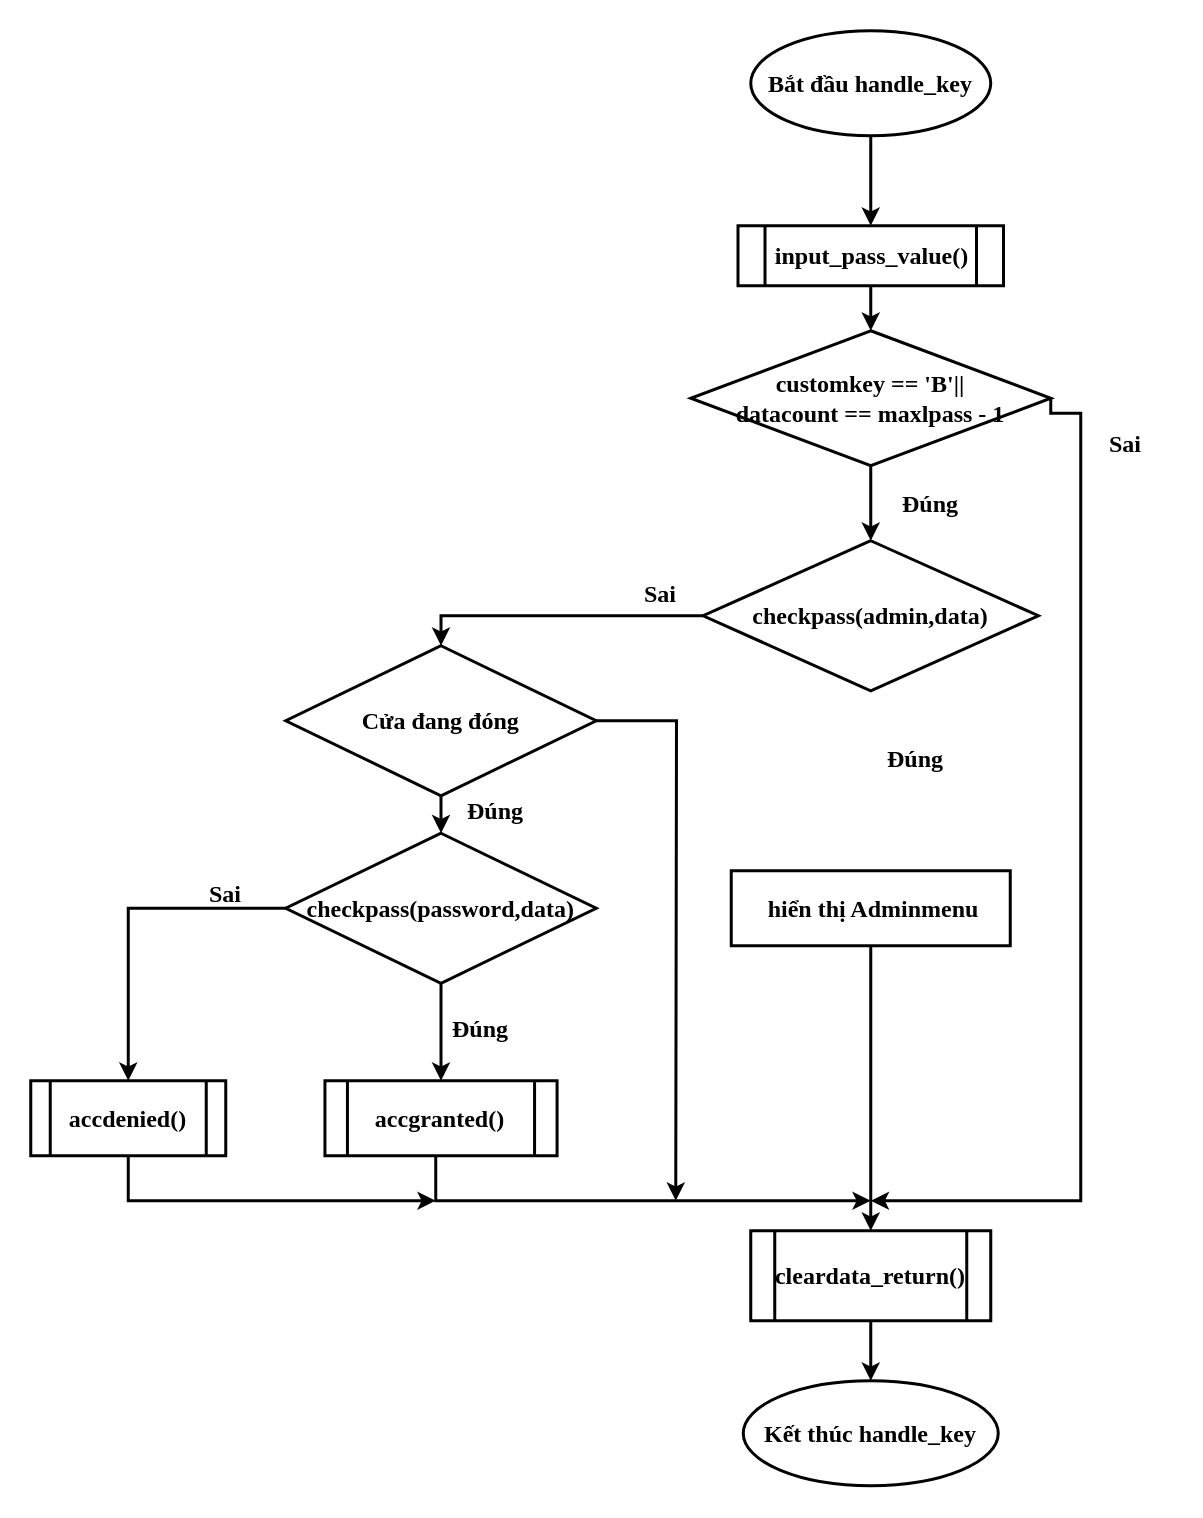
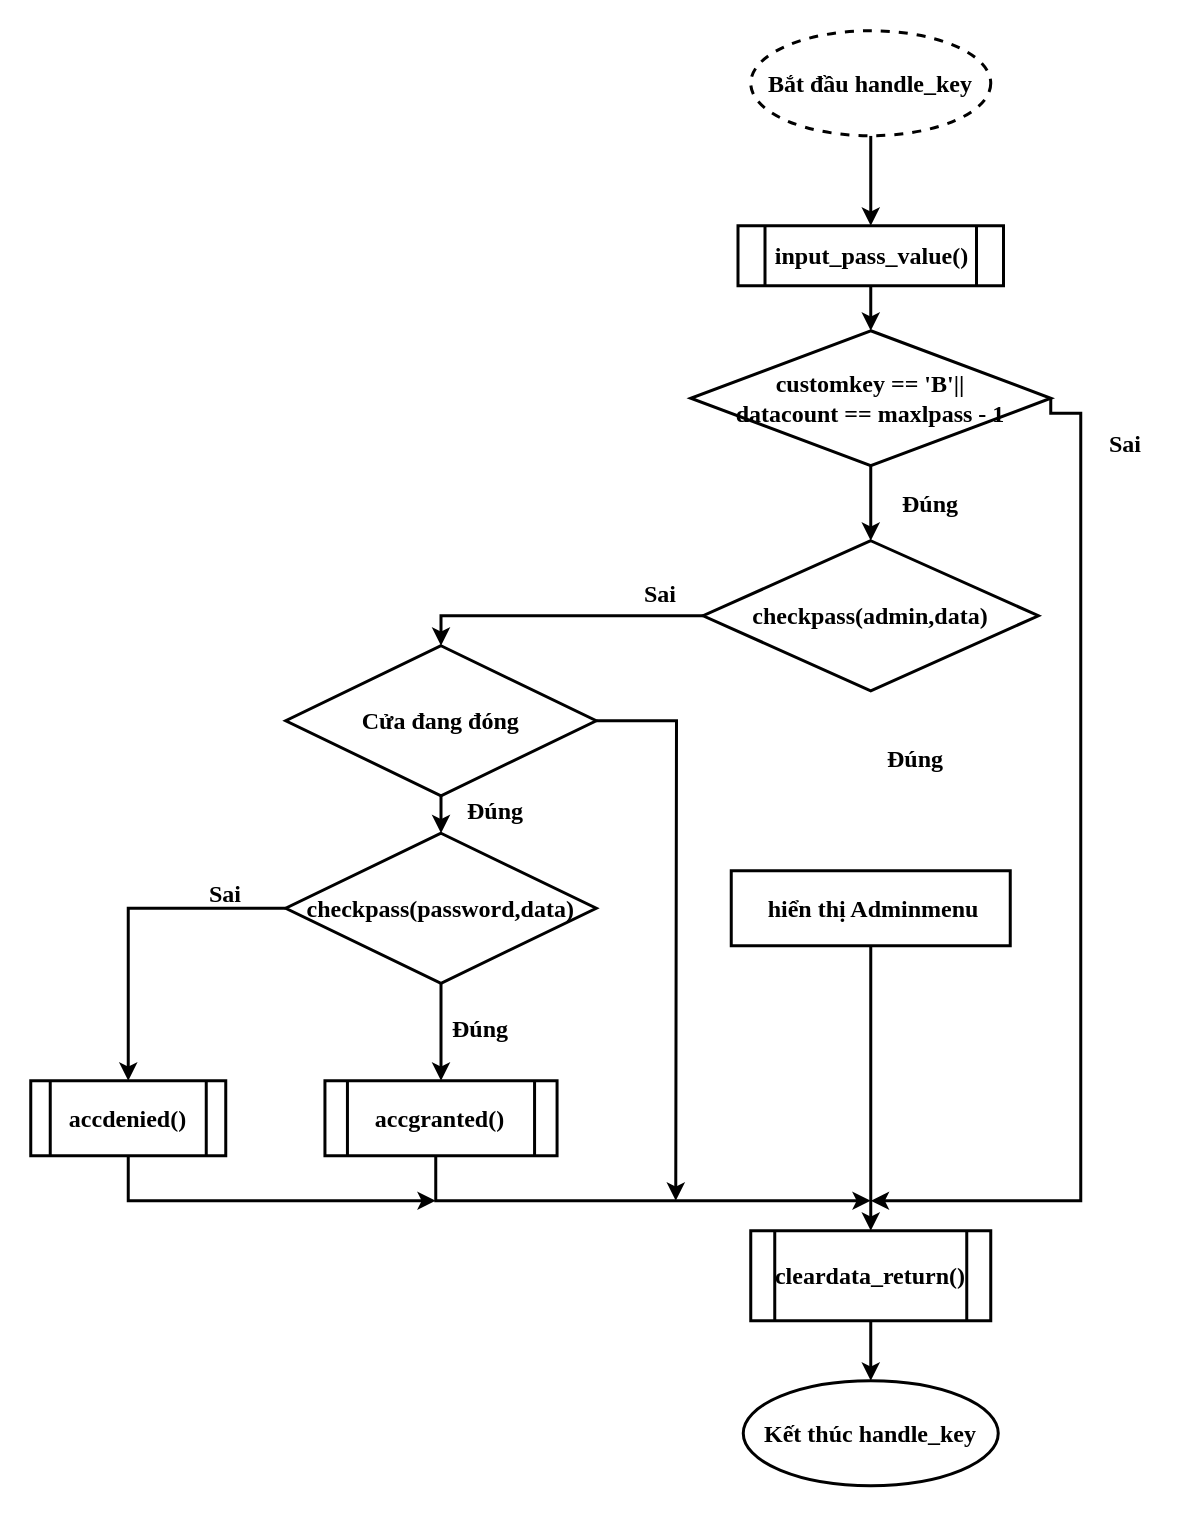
- <mxCell id="3" value="Bắt đầu handle_key" style="ellipse;whiteSpace=wrap;html=1;strokeWidth=2;fontFamily=Times New Roman;fontSize=16;align=center;fontStyle=1" parent="1" vertex="1"><mxGeometry x="500" y="20" width="160" height="70" as="geometry" /></mxCell>
+ <mxCell id="3" value="Bắt đầu handle_key" style="ellipse;whiteSpace=wrap;html=1;strokeWidth=2;fontFamily=Times New Roman;fontSize=16;align=center;fontStyle=1;dashed=1;" parent="1" vertex="1"><mxGeometry x="500" y="20" width="160" height="70" as="geometry" /></mxCell>
